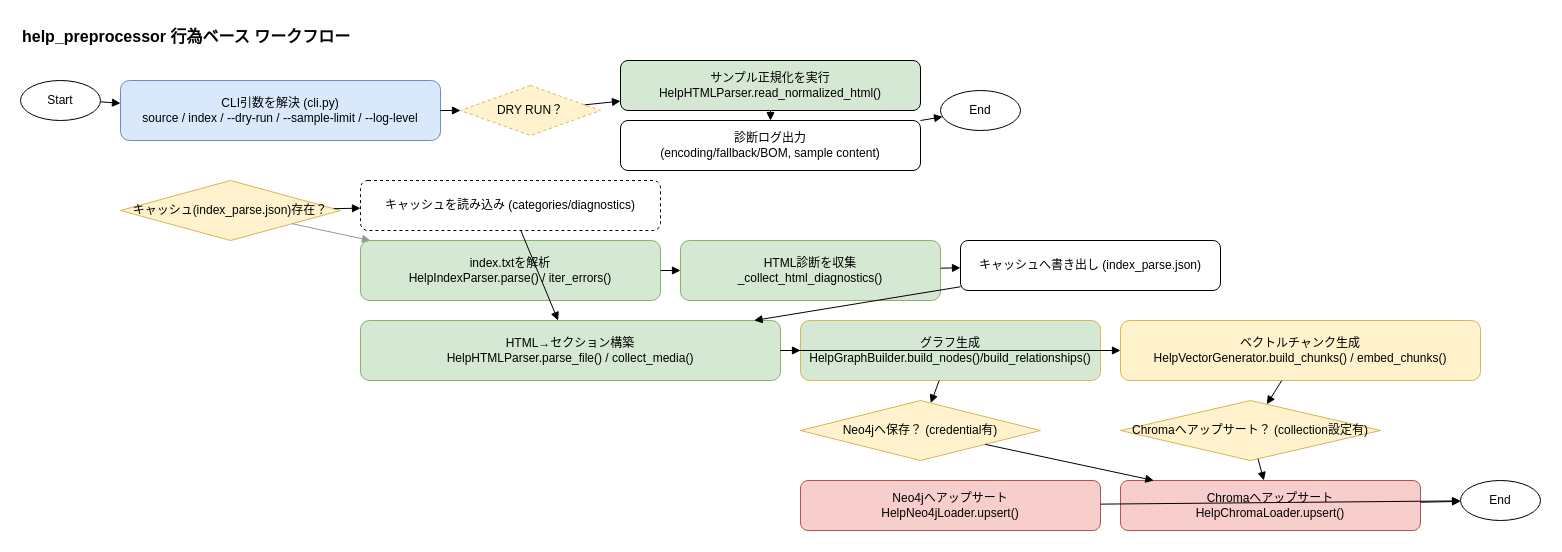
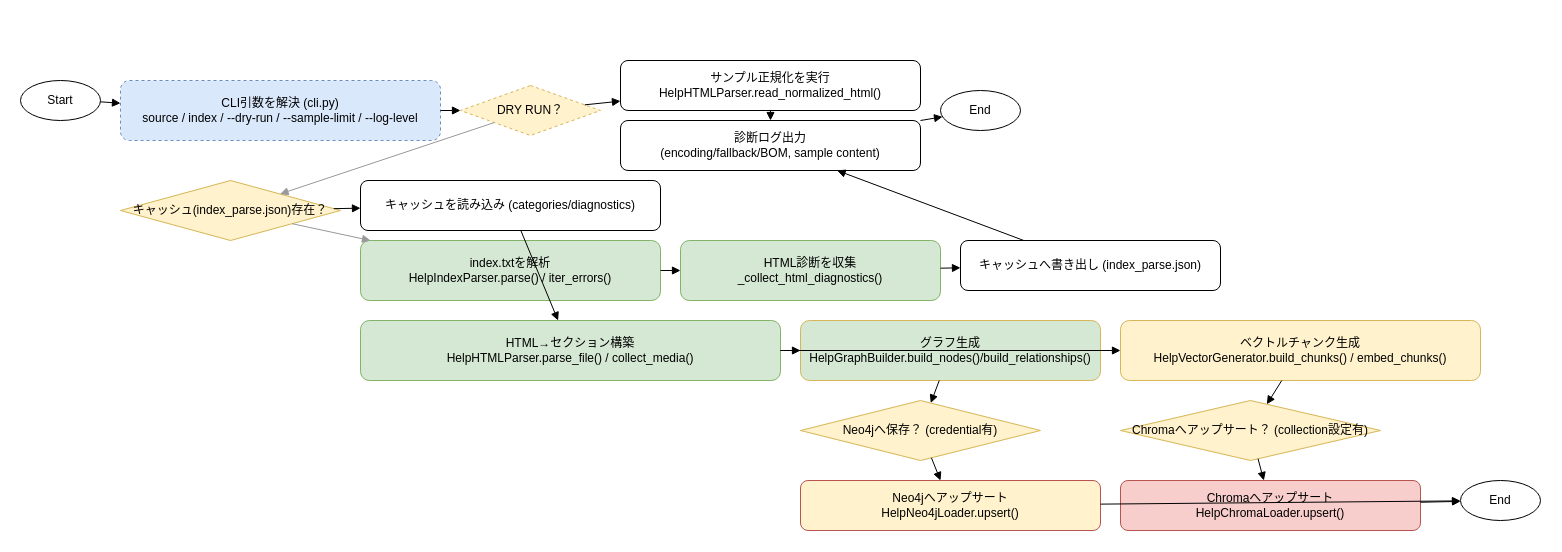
- <mxCell id="2" value="help_preprocessor 行為ベース ワークフロー" style="text;strokeColor=none;fillColor=none;align=left;verticalAlign=top;fontStyle=1;fontSize=16;" parent="1" vertex="1"><mxGeometry x="20" y="20" width="520" height="30" as="geometry" /></mxCell>
- <mxCell id="6" value="サンプル正規化を実行&#10;HelpHTMLParser.read_normalized_html()" style="rounded=1;whiteSpace=wrap;html=1;fillColor=#d5e8d4;strokeColor=#000000;" parent="1" vertex="1"><mxGeometry x="620" y="60" width="300" height="50" as="geometry" /></mxCell>
+ <mxCell id="6" value="サンプル正規化を実行&#10;HelpHTMLParser.read_normalized_html()" style="rounded=1;whiteSpace=wrap;html=1;fillColor=#ffffff;strokeColor=#000000;" parent="1" vertex="1"><mxGeometry x="620" y="60" width="300" height="50" as="geometry" /></mxCell>
- <mxCell id="4" value="CLI引数を解決 (cli.py)&#10;source / index / --dry-run / --sample-limit / --log-level" style="rounded=1;whiteSpace=wrap;html=1;fillColor=#dae8fc;strokeColor=#6c8ebf;" parent="1" vertex="1"><mxGeometry x="120" y="80" width="320" height="60" as="geometry" /></mxCell>
+ <mxCell id="4" value="CLI引数を解決 (cli.py)&#10;source / index / --dry-run / --sample-limit / --log-level" style="rounded=1;whiteSpace=wrap;html=1;fillColor=#dae8fc;strokeColor=#6c8ebf;dashed=1;" parent="1" vertex="1"><mxGeometry x="120" y="80" width="320" height="60" as="geometry" /></mxCell>
+ <mxCell id="27" style="endArrow=block;html=1;strokeStyle=dashed;strokeColor=#999999;" parent="1" source="5" target="9" edge="1"><mxGeometry relative="1" as="geometry" /></mxCell>
- <mxCell id="10" value="キャッシュを読み込み (categories/diagnostics)" style="rounded=1;whiteSpace=wrap;html=1;fillColor=#ffffff;strokeColor=#000000;dashed=1;" parent="1" vertex="1"><mxGeometry x="360" y="180" width="300" height="50" as="geometry" /></mxCell>
+ <mxCell id="10" value="キャッシュを読み込み (categories/diagnostics)" style="rounded=1;whiteSpace=wrap;html=1;fillColor=#ffffff;strokeColor=#000000;" parent="1" vertex="1"><mxGeometry x="360" y="180" width="300" height="50" as="geometry" /></mxCell>
- <mxCell id="33" style="endArrow=block;html=1;" parent="1" source="13" target="14" edge="1"><mxGeometry relative="1" as="geometry" /></mxCell>
+ <mxCell id="33" style="endArrow=block;html=1;" parent="1" source="13" target="7" edge="1"><mxGeometry relative="1" as="geometry" /></mxCell>
- <mxCell id="38" style="endArrow=block;html=1;" parent="1" source="17" target="20" edge="1"><mxGeometry relative="1" as="geometry" /></mxCell>
+ <mxCell id="38" style="endArrow=block;html=1;" parent="1" source="17" target="19" edge="1"><mxGeometry relative="1" as="geometry" /></mxCell>
- <mxCell id="19" value="Neo4jへアップサート&#10;HelpNeo4jLoader.upsert()" style="rounded=1;whiteSpace=wrap;html=1;fillColor=#f8cecc;strokeColor=#b85450;" parent="1" vertex="1"><mxGeometry x="800" y="480" width="300" height="50" as="geometry" /></mxCell>
+ <mxCell id="19" value="Neo4jへアップサート&#10;HelpNeo4jLoader.upsert()" style="rounded=1;whiteSpace=wrap;html=1;fillColor=#fff2cc;strokeColor=#b85450;" parent="1" vertex="1"><mxGeometry x="800" y="480" width="300" height="50" as="geometry" /></mxCell>
